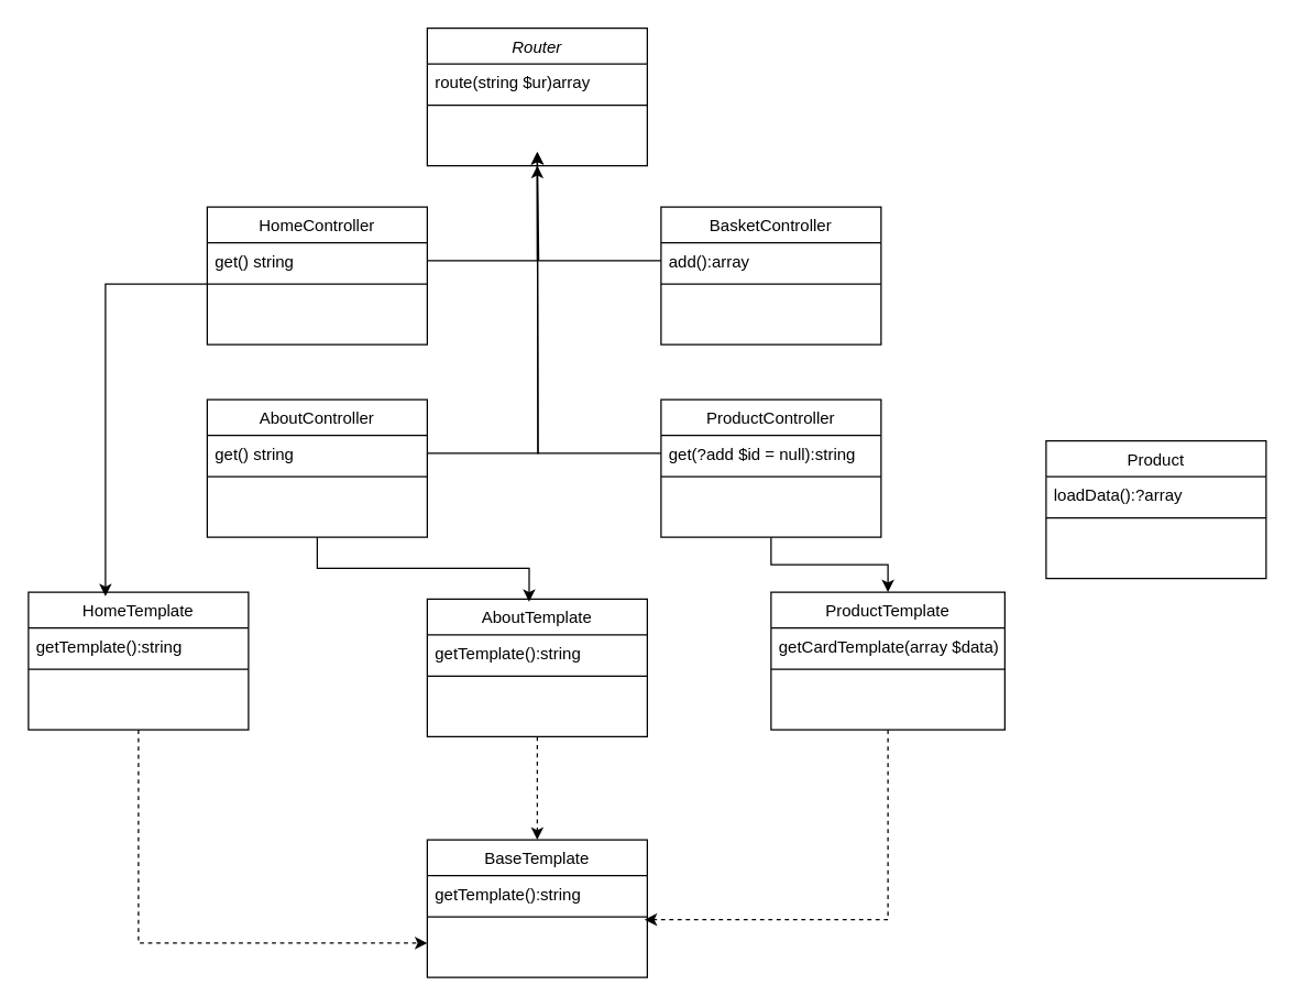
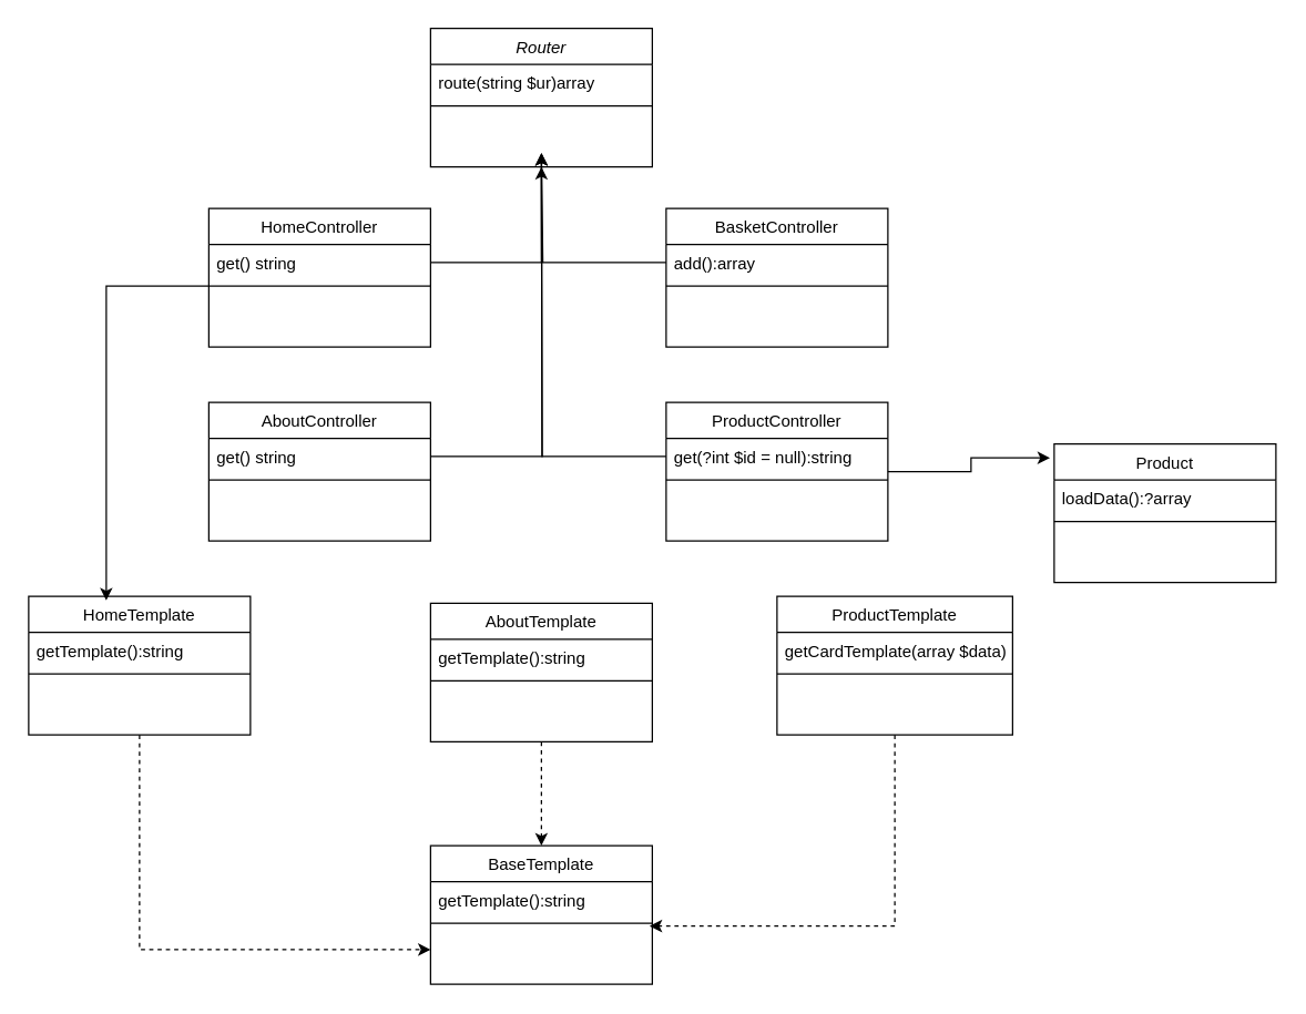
- <mxCell id="14" value="get(?add $id = null):string" style="text;align=left;verticalAlign=top;spacingLeft=4;spacingRight=4;overflow=hidden;rotatable=0;points=[[0,0.5],[1,0.5]];portConstraint=eastwest;rounded=0;shadow=0;html=0;" vertex="1" parent="12"><mxGeometry y="26" width="160" height="26" as="geometry" /></mxCell>
+ <mxCell id="14" value="get(?int $id = null):string" style="text;align=left;verticalAlign=top;spacingLeft=4;spacingRight=4;overflow=hidden;rotatable=0;points=[[0,0.5],[1,0.5]];portConstraint=eastwest;rounded=0;shadow=0;html=0;" vertex="1" parent="12"><mxGeometry y="26" width="160" height="26" as="geometry" /></mxCell>
+ <mxCell id="41" style="edgeStyle=orthogonalEdgeStyle;rounded=0;orthogonalLoop=1;jettySize=auto;html=1;entryX=-0.019;entryY=0.1;entryDx=0;entryDy=0;entryPerimeter=0;" edge="1" parent="1" source="12" target="36"><mxGeometry relative="1" as="geometry" /></mxCell>
- <mxCell id="11" style="edgeStyle=orthogonalEdgeStyle;rounded=0;orthogonalLoop=1;jettySize=auto;html=1;entryX=0.5;entryY=0;entryDx=0;entryDy=0;" edge="1" parent="1" source="12" target="33"><mxGeometry relative="1" as="geometry" /></mxCell>
- <mxCell id="40" style="edgeStyle=orthogonalEdgeStyle;rounded=0;orthogonalLoop=1;jettySize=auto;html=1;entryX=0.463;entryY=0.02;entryDx=0;entryDy=0;entryPerimeter=0;" edge="1" parent="1" source="16" target="23"><mxGeometry relative="1" as="geometry" /></mxCell>
